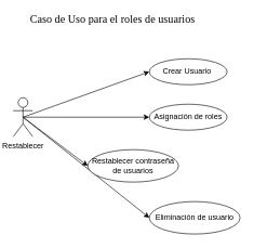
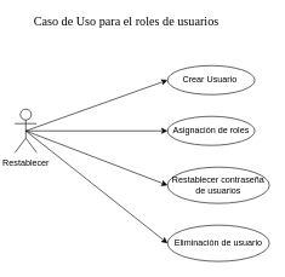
- <mxCell id="9" value="Restablecer contraseña de usuarios" style="ellipse;whiteSpace=wrap;html=1;" vertex="1" parent="1"><mxGeometry x="135" y="230" width="140" height="50" as="geometry" /></mxCell>
+ <mxCell id="9" value="Restablecer contraseña de usuarios" style="ellipse;whiteSpace=wrap;html=1;" vertex="1" parent="1"><mxGeometry x="230" y="230" width="140" height="50" as="geometry" /></mxCell>
